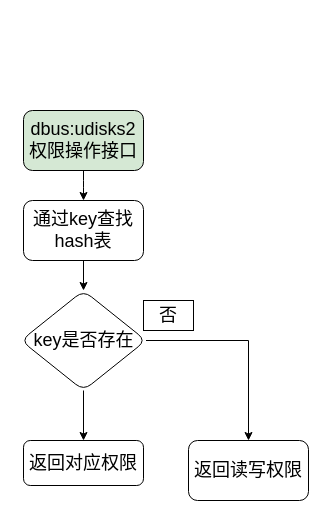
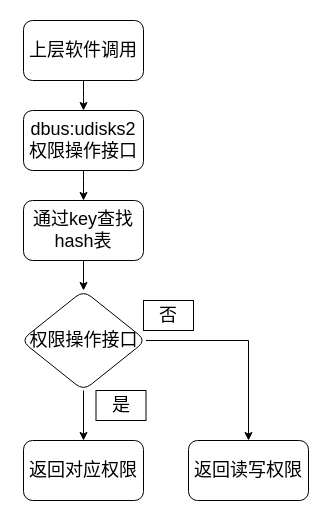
+ <mxCell id="3" value="&lt;font style=&quot;font-size: 18px&quot;&gt;上层软件调用&lt;/font&gt;" style="rounded=1;whiteSpace=wrap;html=1;" vertex="1" parent="1"><mxGeometry x="23" y="20" width="120" height="60" as="geometry" /></mxCell>
+ <mxCell id="2" value="" style="edgeStyle=orthogonalEdgeStyle;curved=0;rounded=1;sketch=0;orthogonalLoop=1;jettySize=auto;html=1;" edge="1" parent="1" source="3" target="5"><mxGeometry relative="1" as="geometry" /></mxCell>
- <mxCell id="5" value="&lt;span style=&quot;font-size: 18px&quot;&gt;dbus:udisks2权限操作接口&lt;/span&gt;" style="whiteSpace=wrap;html=1;rounded=1;fillColor=#d5e8d4;" vertex="1" parent="1"><mxGeometry x="23" y="110" width="120" height="60" as="geometry" /></mxCell>
+ <mxCell id="5" value="&lt;span style=&quot;font-size: 18px&quot;&gt;dbus:udisks2权限操作接口&lt;/span&gt;" style="whiteSpace=wrap;html=1;rounded=1;" vertex="1" parent="1"><mxGeometry x="23" y="110" width="120" height="60" as="geometry" /></mxCell>
- <mxCell id="10" value="&lt;font style=&quot;font-size: 18px&quot;&gt;key是否存在&lt;/font&gt;" style="rhombus;whiteSpace=wrap;html=1;rounded=1;" vertex="1" parent="1"><mxGeometry x="20.5" y="290" width="125" height="100" as="geometry" /></mxCell>
+ <mxCell id="10" value="&lt;font style=&quot;font-size: 18px&quot;&gt;权限操作接口&lt;/font&gt;" style="rhombus;whiteSpace=wrap;html=1;rounded=1;" vertex="1" parent="1"><mxGeometry x="20.5" y="290" width="125" height="100" as="geometry" /></mxCell>
+ <mxCell id="13" value="&lt;font style=&quot;font-size: 18px&quot;&gt;是&lt;/font&gt;" style="rounded=0;whiteSpace=wrap;html=1;sketch=0;" vertex="1" parent="1"><mxGeometry x="95.5" y="390" width="50" height="30" as="geometry" /></mxCell>
- <mxCell id="11" value="&lt;font style=&quot;font-size: 18px&quot;&gt;返回对应权限&lt;/font&gt;" style="whiteSpace=wrap;html=1;rounded=1;" vertex="1" parent="1"><mxGeometry x="23" y="440" width="120" height="45" as="geometry" /></mxCell>
+ <mxCell id="11" value="&lt;font style=&quot;font-size: 18px&quot;&gt;返回对应权限&lt;/font&gt;" style="whiteSpace=wrap;html=1;rounded=1;" vertex="1" parent="1"><mxGeometry x="23" y="440" width="120" height="60" as="geometry" /></mxCell>
